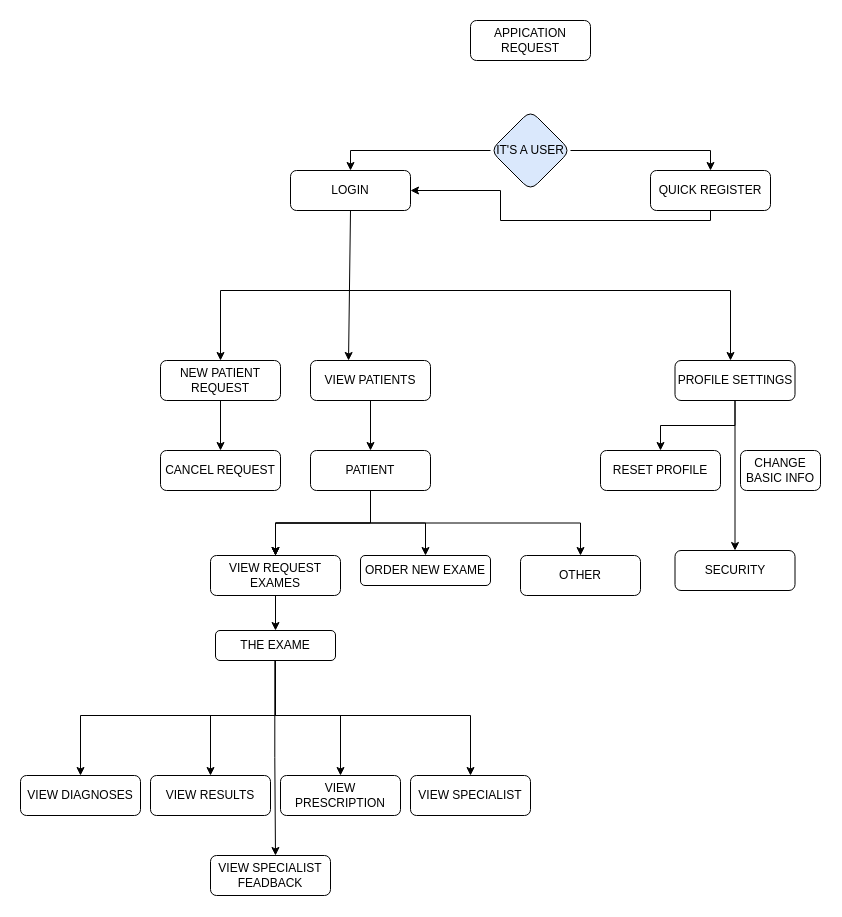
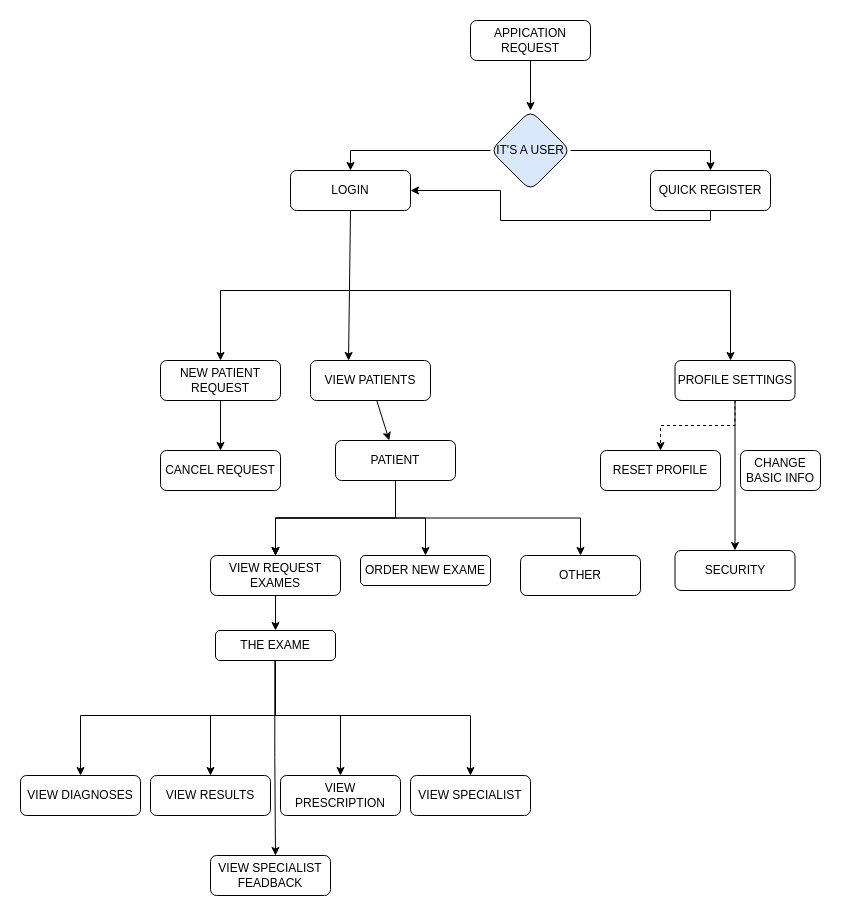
+ <mxCell id="2" value="" style="edgeStyle=orthogonalEdgeStyle;rounded=0;orthogonalLoop=1;jettySize=auto;html=1;" edge="1" parent="1" source="3" target="6"><mxGeometry relative="1" as="geometry" /></mxCell>
- <mxCell id="18" style="edgeStyle=orthogonalEdgeStyle;rounded=0;orthogonalLoop=1;jettySize=auto;html=1;exitX=0.5;exitY=1;exitDx=0;exitDy=0;entryX=0.5;entryY=0;entryDx=0;entryDy=0;" edge="1" parent="1" source="19" target="42"><mxGeometry relative="1" as="geometry" /></mxCell>
+ <mxCell id="18" style="edgeStyle=orthogonalEdgeStyle;rounded=0;orthogonalLoop=1;jettySize=auto;html=1;exitX=0.5;exitY=1;exitDx=0;exitDy=0;entryX=0.5;entryY=0;entryDx=0;entryDy=0;dashed=1;" edge="1" parent="1" source="19" target="42"><mxGeometry relative="1" as="geometry" /></mxCell>
- <mxCell id="26" value="PATIENT" style="rounded=1;whiteSpace=wrap;html=1;" vertex="1" parent="1"><mxGeometry x="310" y="450" width="120" height="40" as="geometry" /></mxCell>
+ <mxCell id="26" value="PATIENT" style="rounded=1;whiteSpace=wrap;html=1;" vertex="1" parent="1"><mxGeometry x="335" y="440" width="120" height="40" as="geometry" /></mxCell>
